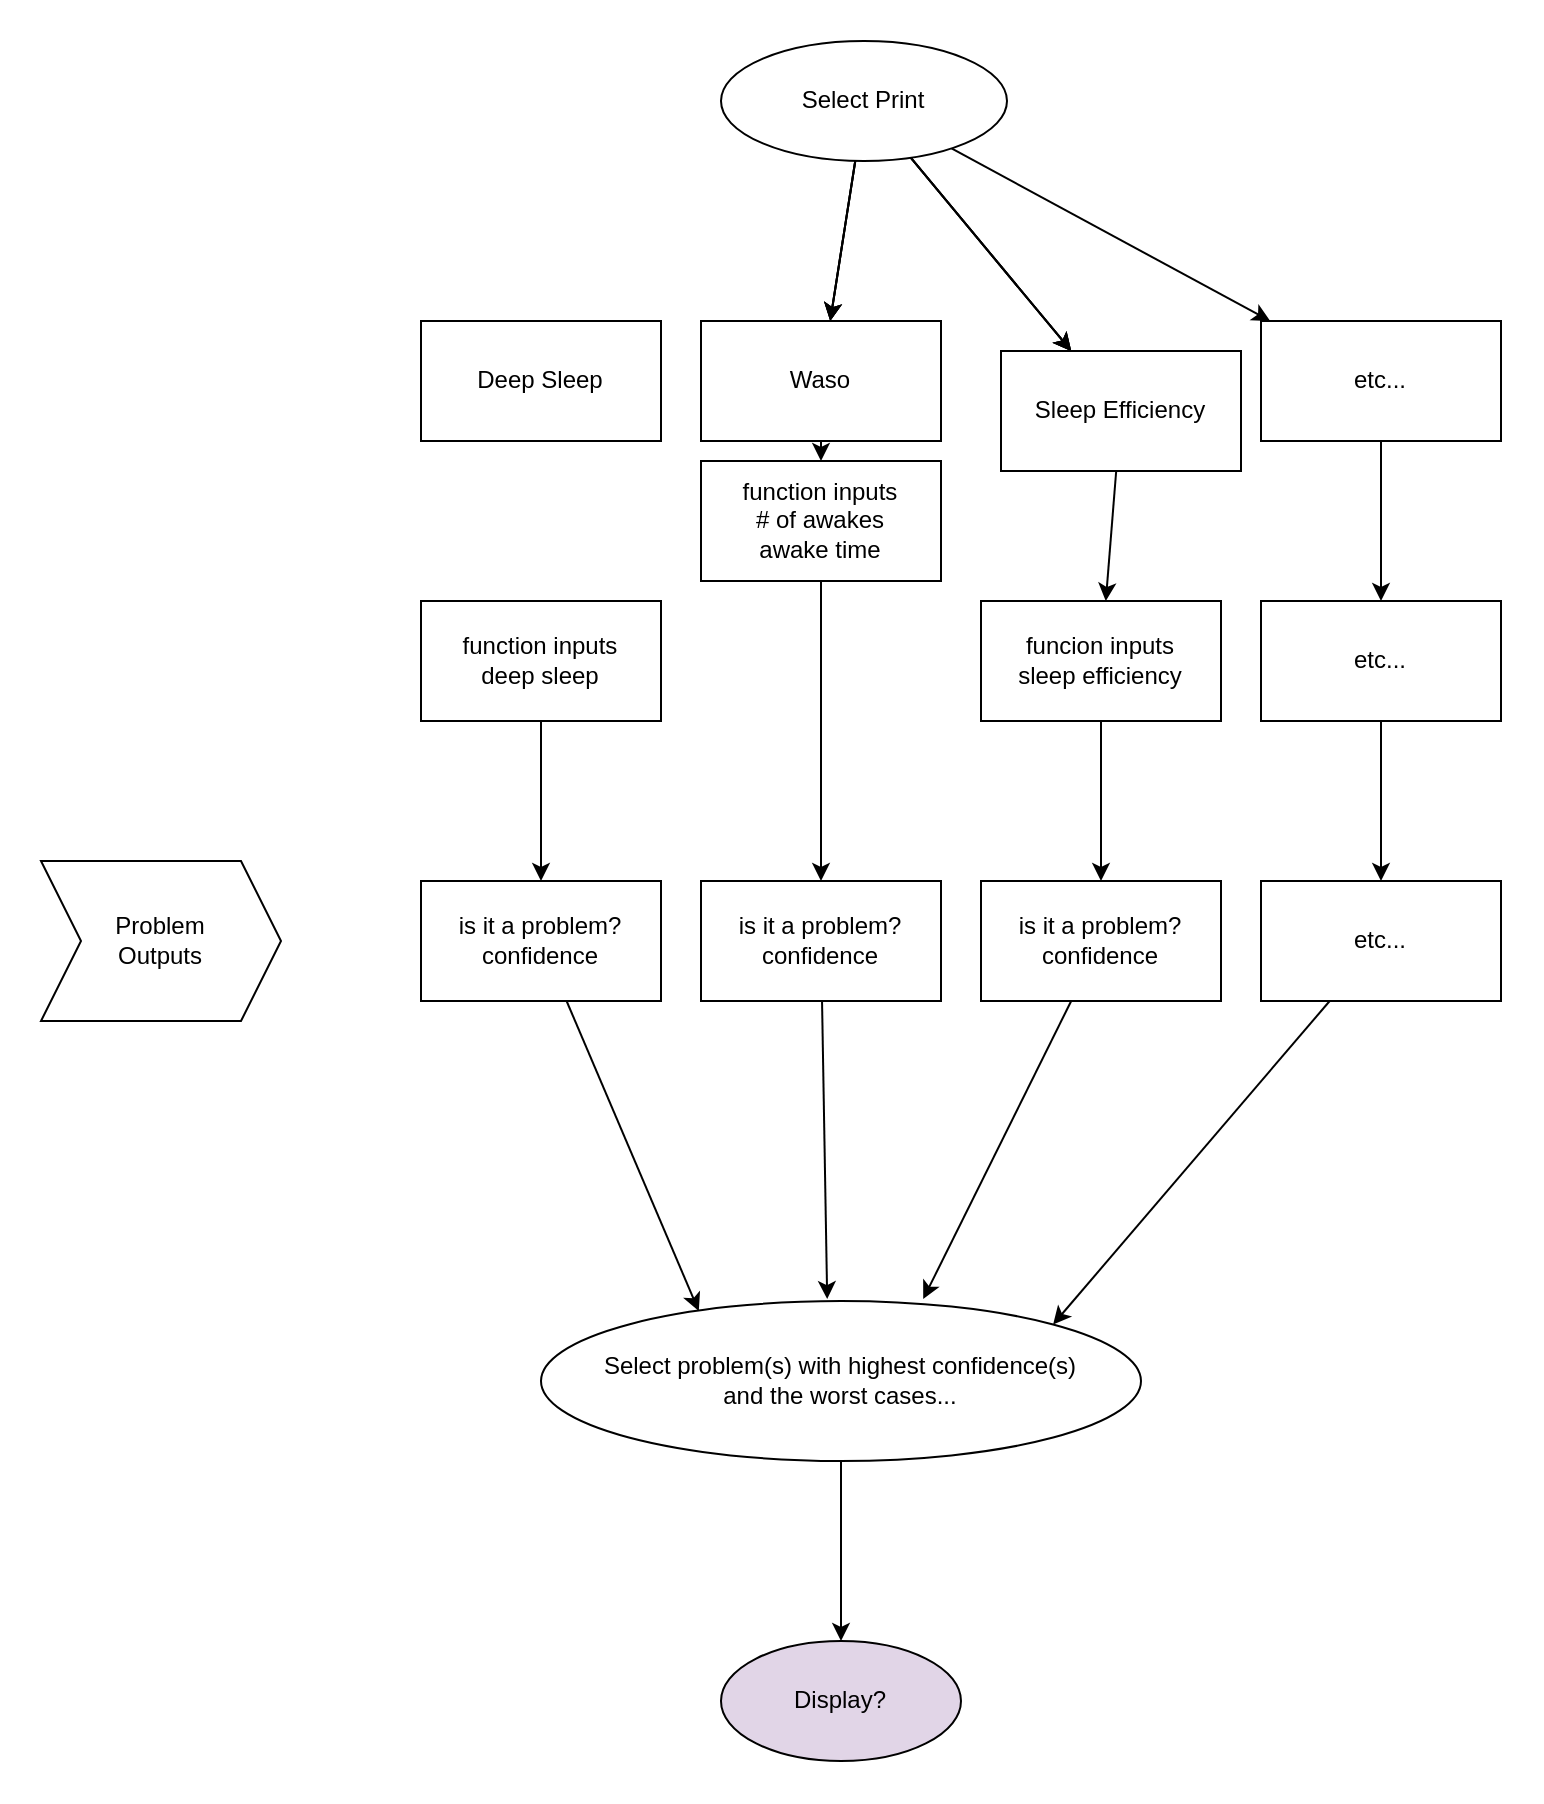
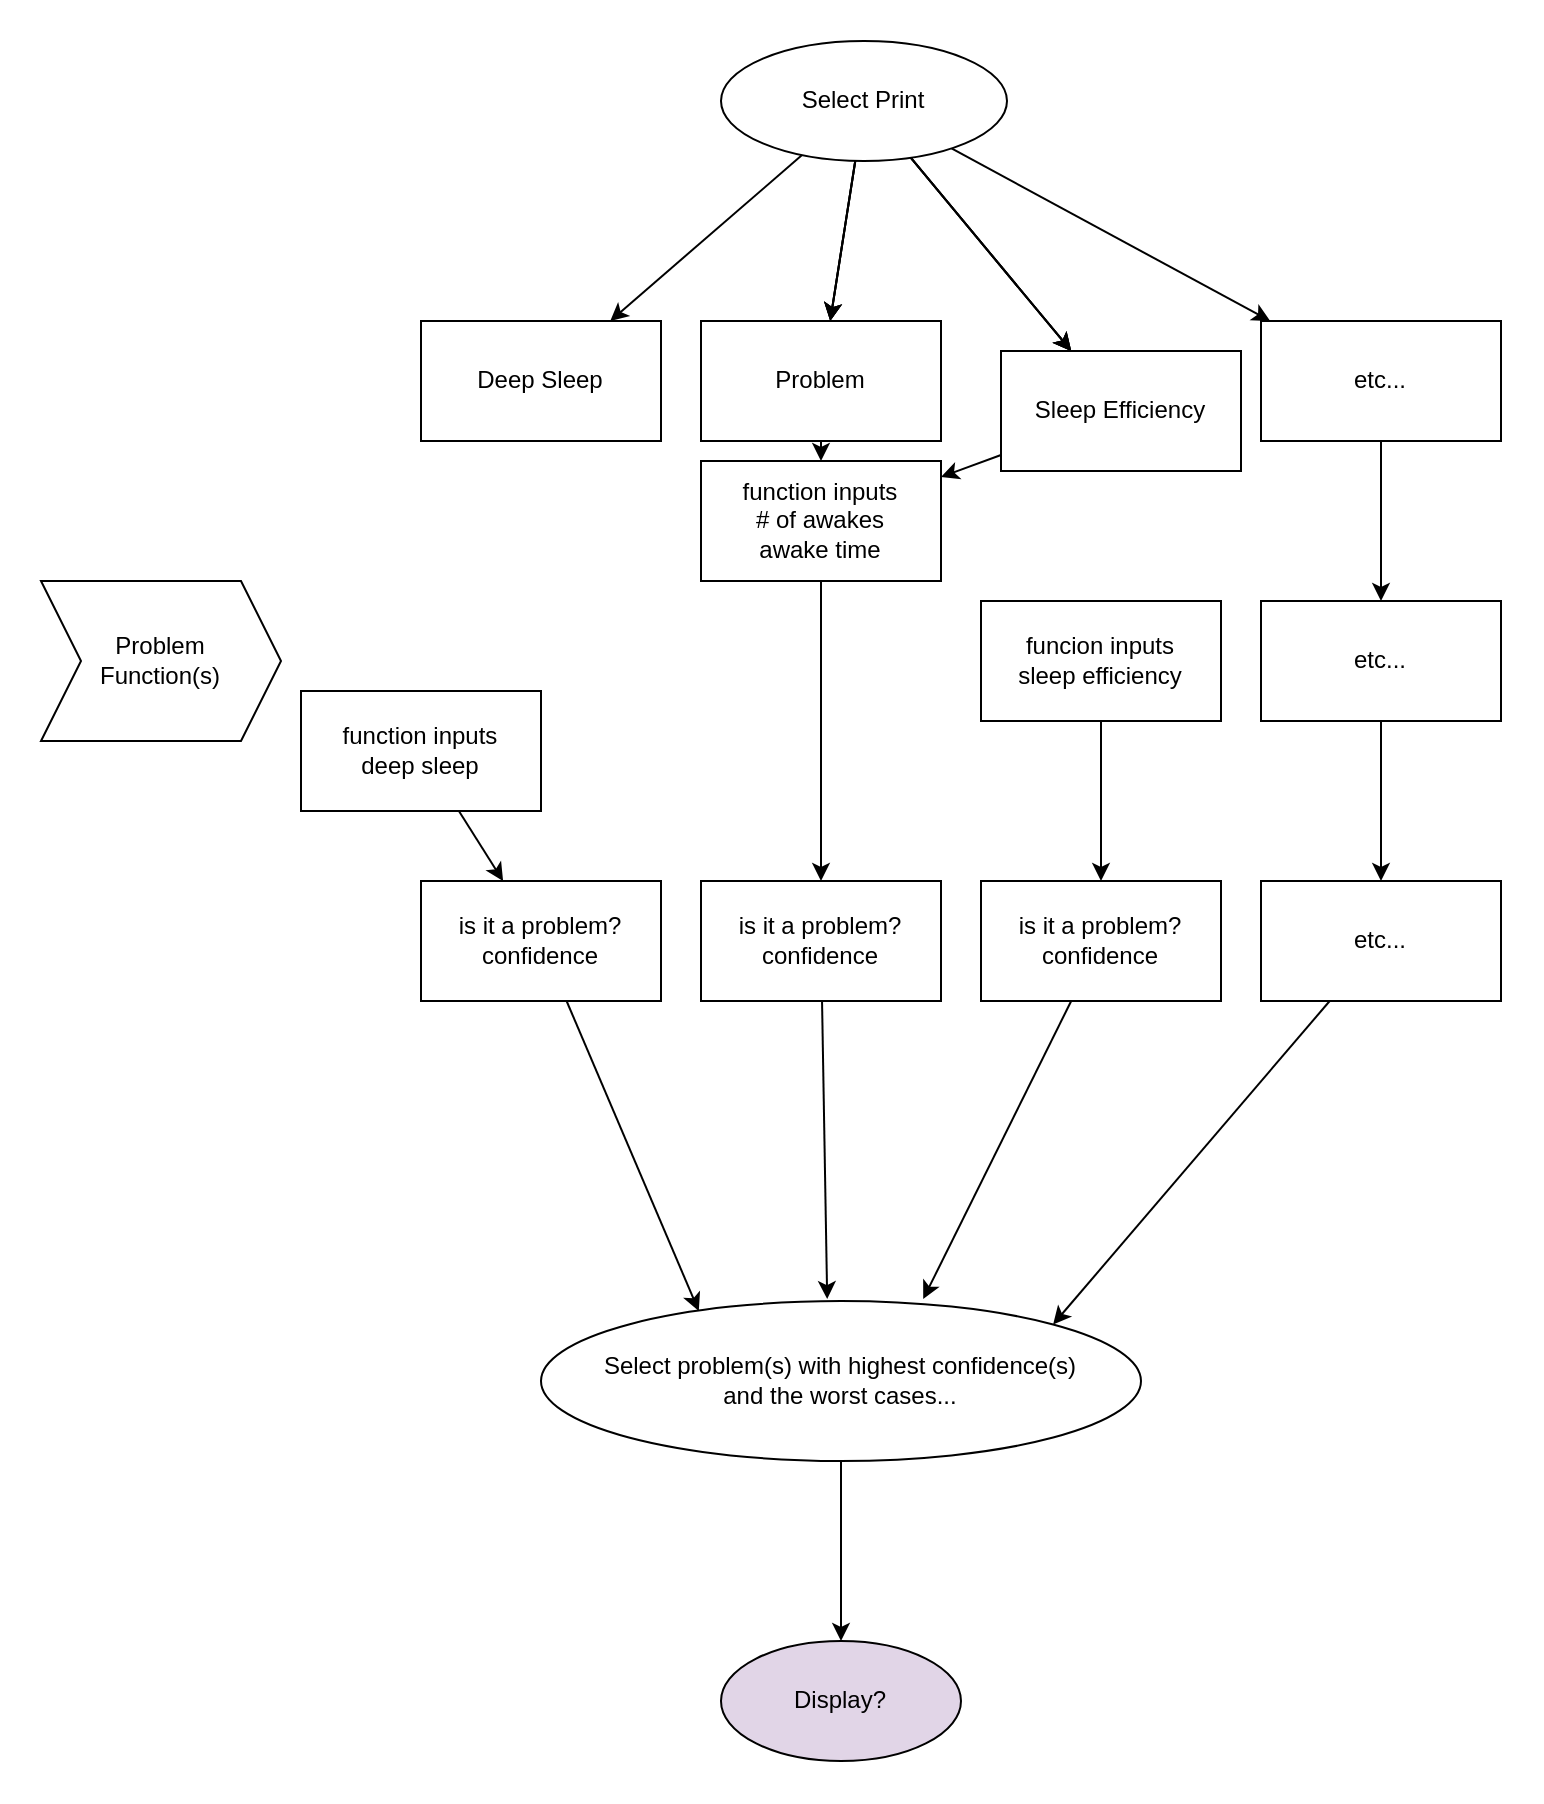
+ <mxCell id="2" value="" style="edgeStyle=none;html=1;" edge="1" parent="1" source="10" target="11"><mxGeometry relative="1" as="geometry" /></mxCell>
- <mxCell id="13" value="Waso" style="whiteSpace=wrap;html=1;" vertex="1" parent="1"><mxGeometry x="350" y="160" width="120" height="60" as="geometry" /></mxCell>
+ <mxCell id="13" value="Problem" style="whiteSpace=wrap;html=1;" vertex="1" parent="1"><mxGeometry x="350" y="160" width="120" height="60" as="geometry" /></mxCell>
- <mxCell id="14" value="" style="edgeStyle=none;html=1;" edge="1" parent="1" source="15" target="23"><mxGeometry relative="1" as="geometry" /></mxCell>
+ <mxCell id="14" value="" style="edgeStyle=none;html=1;" edge="1" parent="1" source="15" target="21"><mxGeometry relative="1" as="geometry" /></mxCell>
+ <mxCell id="32" value="Problem&lt;br&gt;Function(s)" style="shape=step;perimeter=stepPerimeter;whiteSpace=wrap;html=1;fixedSize=1;" vertex="1" parent="1"><mxGeometry x="20" y="290" width="120" height="80" as="geometry" /></mxCell>
- <mxCell id="19" value="function inputs&lt;br&gt;deep sleep" style="whiteSpace=wrap;html=1;" vertex="1" parent="1"><mxGeometry x="210" y="300" width="120" height="60" as="geometry" /></mxCell>
+ <mxCell id="19" value="function inputs&lt;br&gt;deep sleep" style="whiteSpace=wrap;html=1;" vertex="1" parent="1"><mxGeometry x="150" y="345" width="120" height="60" as="geometry" /></mxCell>
- <mxCell id="33" value="Problem&lt;br&gt;Outputs" style="shape=step;perimeter=stepPerimeter;whiteSpace=wrap;html=1;fixedSize=1;" vertex="1" parent="1"><mxGeometry x="20" y="430" width="120" height="80" as="geometry" /></mxCell>
